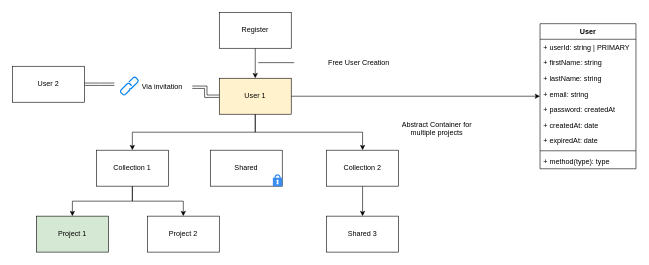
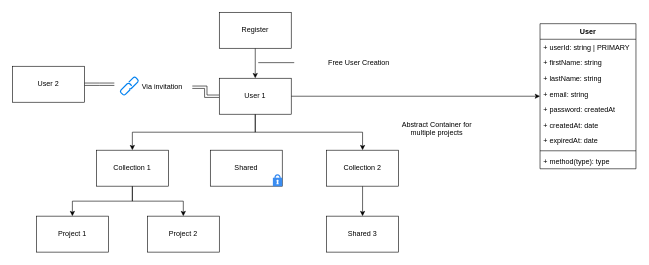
- <mxCell id="6" value="User 1" style="rounded=0;whiteSpace=wrap;html=1;fillColor=#fff2cc;" parent="1" vertex="1"><mxGeometry x="365" y="130" width="120" height="60" as="geometry" /></mxCell>
+ <mxCell id="6" value="User 1" style="rounded=0;whiteSpace=wrap;html=1;" parent="1" vertex="1"><mxGeometry x="365" y="130" width="120" height="60" as="geometry" /></mxCell>
- <mxCell id="19" value="Project 1" style="rounded=0;whiteSpace=wrap;html=1;fillColor=#d5e8d4;" parent="1" vertex="1"><mxGeometry x="60" y="360" width="120" height="60" as="geometry" /></mxCell>
+ <mxCell id="19" value="Project 1" style="rounded=0;whiteSpace=wrap;html=1;" parent="1" vertex="1"><mxGeometry x="60" y="360" width="120" height="60" as="geometry" /></mxCell>
